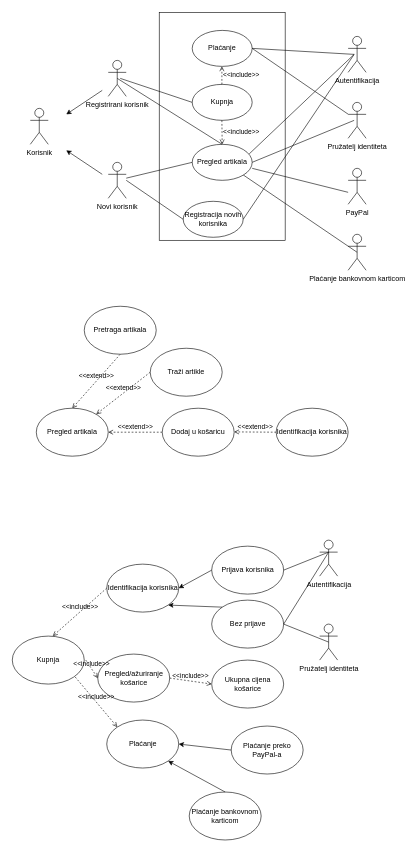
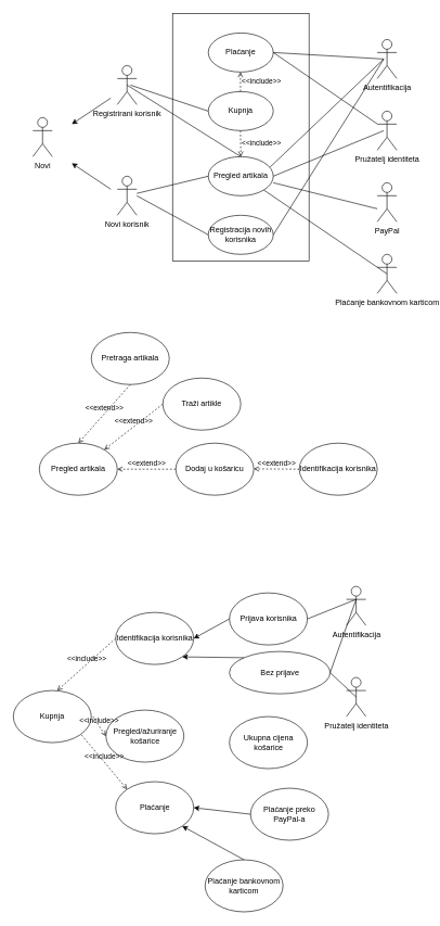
- <mxCell id="3" value="Korisnik" style="shape=umlActor;verticalLabelPosition=bottom;verticalAlign=top;html=1;outlineConnect=0;" vertex="1" parent="1"><mxGeometry x="50" y="180" width="30" height="60" as="geometry" /></mxCell>
+ <mxCell id="3" value="Novi" style="shape=umlActor;verticalLabelPosition=bottom;verticalAlign=top;html=1;outlineConnect=0;" vertex="1" parent="1"><mxGeometry x="50" y="180" width="30" height="60" as="geometry" /></mxCell>
- <mxCell id="10" value="Registracija novih korisnika" style="ellipse;whiteSpace=wrap;html=1;" vertex="1" parent="1"><mxGeometry x="305" y="335" width="100" height="60" as="geometry" /></mxCell>
+ <mxCell id="10" value="Registracija novih korisnika" style="ellipse;whiteSpace=wrap;html=1;" vertex="1" parent="1"><mxGeometry x="320" y="330" width="100" height="60" as="geometry" /></mxCell>
- <mxCell id="42" value="Bez prijave" style="ellipse;whiteSpace=wrap;html=1;" vertex="1" parent="1"><mxGeometry x="352.5" y="1000" width="120" height="80" as="geometry" /></mxCell>
+ <mxCell id="42" value="Bez prijave" style="ellipse;whiteSpace=wrap;html=1;" vertex="1" parent="1"><mxGeometry x="352.5" y="1000" width="155" height="65" as="geometry" /></mxCell>
- <mxCell id="55" value="&amp;lt;&amp;lt;include&amp;gt;&amp;gt;" style="html=1;verticalAlign=bottom;labelBackgroundColor=none;endArrow=open;endFill=0;dashed=1;rounded=0;exitX=1;exitY=0.5;exitDx=0;exitDy=0;entryX=0;entryY=0.5;entryDx=0;entryDy=0;" edge="1" parent="1" source="50" target="54"><mxGeometry width="160" relative="1" as="geometry"><mxPoint x="342.5" y="1070" as="sourcePoint" /><mxPoint x="502.5" y="1070" as="targetPoint" /></mxGeometry></mxCell>
